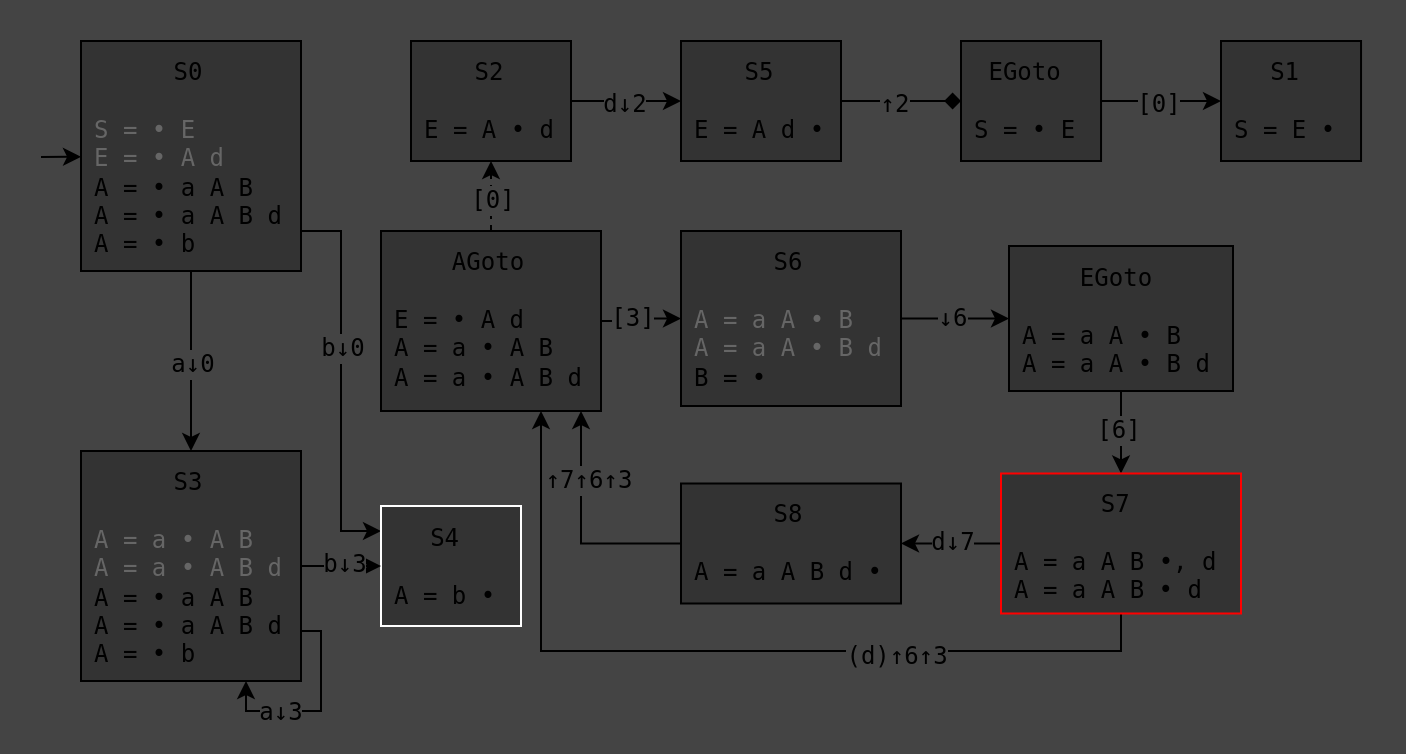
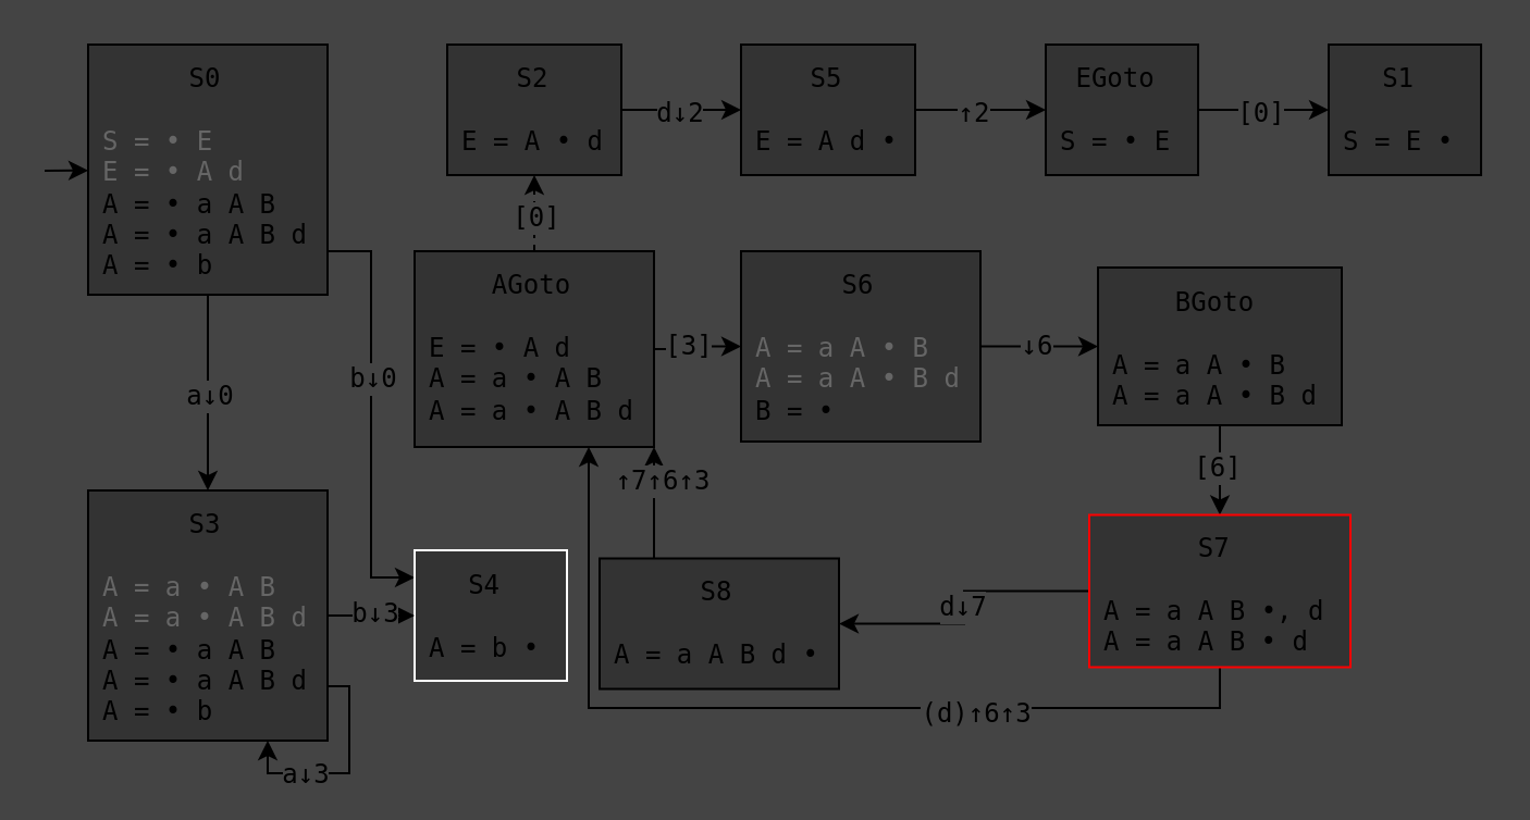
- <mxCell id="14" style="edgeStyle=orthogonalEdgeStyle;rounded=0;orthogonalLoop=1;jettySize=auto;html=1;fontFamily=monospace;fontSize=12;fontColor=default;labelBackgroundColor=#444444;resizable=0;endArrow=diamond;" parent="1" source="16" target="36" edge="1"><mxGeometry relative="1" as="geometry"><Array as="points"><mxPoint x="440" y="50" /><mxPoint x="440" y="50" /></Array></mxGeometry></mxCell>
+ <mxCell id="14" style="edgeStyle=orthogonalEdgeStyle;rounded=0;orthogonalLoop=1;jettySize=auto;html=1;fontFamily=monospace;fontSize=12;fontColor=default;labelBackgroundColor=#444444;resizable=0;" parent="1" source="16" target="36" edge="1"><mxGeometry relative="1" as="geometry"><Array as="points"><mxPoint x="440" y="50" /><mxPoint x="440" y="50" /></Array></mxGeometry></mxCell>
- <mxCell id="42" value="&lt;div style=&quot;text-align: center;&quot;&gt;EGoto&lt;/div&gt;&lt;div&gt;&lt;br&gt;&lt;/div&gt;&lt;div&gt;&lt;div&gt;&lt;span style=&quot;background-color: initial;&quot;&gt;A =&lt;/span&gt;&lt;span style=&quot;background-color: initial;&quot;&gt;&amp;nbsp;a&lt;/span&gt;&lt;span style=&quot;background-color: initial;&quot;&gt;&amp;nbsp;&lt;/span&gt;&lt;span style=&quot;background-color: initial;&quot;&gt;A&amp;nbsp;&lt;/span&gt;&lt;span style=&quot;background-color: initial;&quot;&gt;•&lt;/span&gt;&lt;span style=&quot;background-color: initial;&quot;&gt;&amp;nbsp;&lt;/span&gt;&lt;span style=&quot;background-color: initial;&quot;&gt;B&lt;/span&gt;&lt;/div&gt;&lt;div&gt;A =&amp;nbsp;&lt;span style=&quot;background-color: initial;&quot;&gt;a&lt;/span&gt;&lt;span style=&quot;background-color: initial;&quot;&gt;&amp;nbsp;&lt;/span&gt;&lt;span style=&quot;background-color: initial;&quot;&gt;A&amp;nbsp;&lt;/span&gt;&lt;span style=&quot;background-color: initial;&quot;&gt;•&lt;/span&gt;&lt;span style=&quot;background-color: initial;&quot;&gt;&amp;nbsp;&lt;/span&gt;&lt;span style=&quot;background-color: initial;&quot;&gt;B d&lt;/span&gt;&lt;/div&gt;&lt;/div&gt;&lt;div&gt;&lt;span style=&quot;background-color: initial;&quot;&gt;&lt;br&gt;&lt;/span&gt;&lt;/div&gt;" style="rounded=0;whiteSpace=wrap;html=1;fontFamily=monospace;align=left;spacing=7;verticalAlign=top;spacingTop=-3;fillColor=#333333;" parent="1" vertex="1"><mxGeometry x="504" y="122.5" width="112" height="72.5" as="geometry" /></mxCell>
+ <mxCell id="42" value="&lt;div style=&quot;text-align: center;&quot;&gt;BGoto&lt;/div&gt;&lt;div&gt;&lt;br&gt;&lt;/div&gt;&lt;div&gt;&lt;div&gt;&lt;span style=&quot;background-color: initial;&quot;&gt;A =&lt;/span&gt;&lt;span style=&quot;background-color: initial;&quot;&gt;&amp;nbsp;a&lt;/span&gt;&lt;span style=&quot;background-color: initial;&quot;&gt;&amp;nbsp;&lt;/span&gt;&lt;span style=&quot;background-color: initial;&quot;&gt;A&amp;nbsp;&lt;/span&gt;&lt;span style=&quot;background-color: initial;&quot;&gt;•&lt;/span&gt;&lt;span style=&quot;background-color: initial;&quot;&gt;&amp;nbsp;&lt;/span&gt;&lt;span style=&quot;background-color: initial;&quot;&gt;B&lt;/span&gt;&lt;/div&gt;&lt;div&gt;A =&amp;nbsp;&lt;span style=&quot;background-color: initial;&quot;&gt;a&lt;/span&gt;&lt;span style=&quot;background-color: initial;&quot;&gt;&amp;nbsp;&lt;/span&gt;&lt;span style=&quot;background-color: initial;&quot;&gt;A&amp;nbsp;&lt;/span&gt;&lt;span style=&quot;background-color: initial;&quot;&gt;•&lt;/span&gt;&lt;span style=&quot;background-color: initial;&quot;&gt;&amp;nbsp;&lt;/span&gt;&lt;span style=&quot;background-color: initial;&quot;&gt;B d&lt;/span&gt;&lt;/div&gt;&lt;/div&gt;&lt;div&gt;&lt;span style=&quot;background-color: initial;&quot;&gt;&lt;br&gt;&lt;/span&gt;&lt;/div&gt;" style="rounded=0;whiteSpace=wrap;html=1;fontFamily=monospace;align=left;spacing=7;verticalAlign=top;spacingTop=-3;fillColor=#333333;" parent="1" vertex="1"><mxGeometry x="504" y="122.5" width="112" height="72.5" as="geometry" /></mxCell>
- <mxCell id="35" value="&lt;div style=&quot;text-align: center;&quot;&gt;S8&lt;/div&gt;&lt;div&gt;&lt;br&gt;&lt;/div&gt;&lt;div style=&quot;text-align: center;&quot;&gt;&lt;div style=&quot;text-align: left;&quot;&gt;A =&amp;nbsp;&lt;span style=&quot;background-color: initial;&quot;&gt;a&lt;/span&gt;&lt;span style=&quot;background-color: initial;&quot;&gt;&amp;nbsp;&lt;/span&gt;&lt;span style=&quot;background-color: initial;&quot;&gt;A&amp;nbsp;&lt;/span&gt;&lt;span style=&quot;background-color: initial;&quot;&gt;B&lt;/span&gt;&lt;span style=&quot;background-color: initial;&quot;&gt;&amp;nbsp;d&lt;/span&gt;&lt;span style=&quot;background-color: initial;&quot;&gt;&amp;nbsp;&lt;/span&gt;&lt;span style=&quot;background-color: initial;&quot;&gt;•&lt;/span&gt;&lt;/div&gt;&lt;/div&gt;" style="rounded=0;whiteSpace=wrap;html=1;fontFamily=monospace;align=left;spacing=7;verticalAlign=top;spacingTop=-3;fillColor=#333333;" parent="1" vertex="1"><mxGeometry x="340" y="241.25" width="110" height="60" as="geometry" /></mxCell>
+ <mxCell id="35" value="&lt;div style=&quot;text-align: center;&quot;&gt;S8&lt;/div&gt;&lt;div&gt;&lt;br&gt;&lt;/div&gt;&lt;div style=&quot;text-align: center;&quot;&gt;&lt;div style=&quot;text-align: left;&quot;&gt;A =&amp;nbsp;&lt;span style=&quot;background-color: initial;&quot;&gt;a&lt;/span&gt;&lt;span style=&quot;background-color: initial;&quot;&gt;&amp;nbsp;&lt;/span&gt;&lt;span style=&quot;background-color: initial;&quot;&gt;A&amp;nbsp;&lt;/span&gt;&lt;span style=&quot;background-color: initial;&quot;&gt;B&lt;/span&gt;&lt;span style=&quot;background-color: initial;&quot;&gt;&amp;nbsp;d&lt;/span&gt;&lt;span style=&quot;background-color: initial;&quot;&gt;&amp;nbsp;&lt;/span&gt;&lt;span style=&quot;background-color: initial;&quot;&gt;•&lt;/span&gt;&lt;/div&gt;&lt;/div&gt;" style="rounded=0;whiteSpace=wrap;html=1;fontFamily=monospace;align=left;spacing=7;verticalAlign=top;spacingTop=-3;fillColor=#333333;" parent="1" vertex="1"><mxGeometry x="275" y="256.25" width="110" height="60" as="geometry" /></mxCell>
